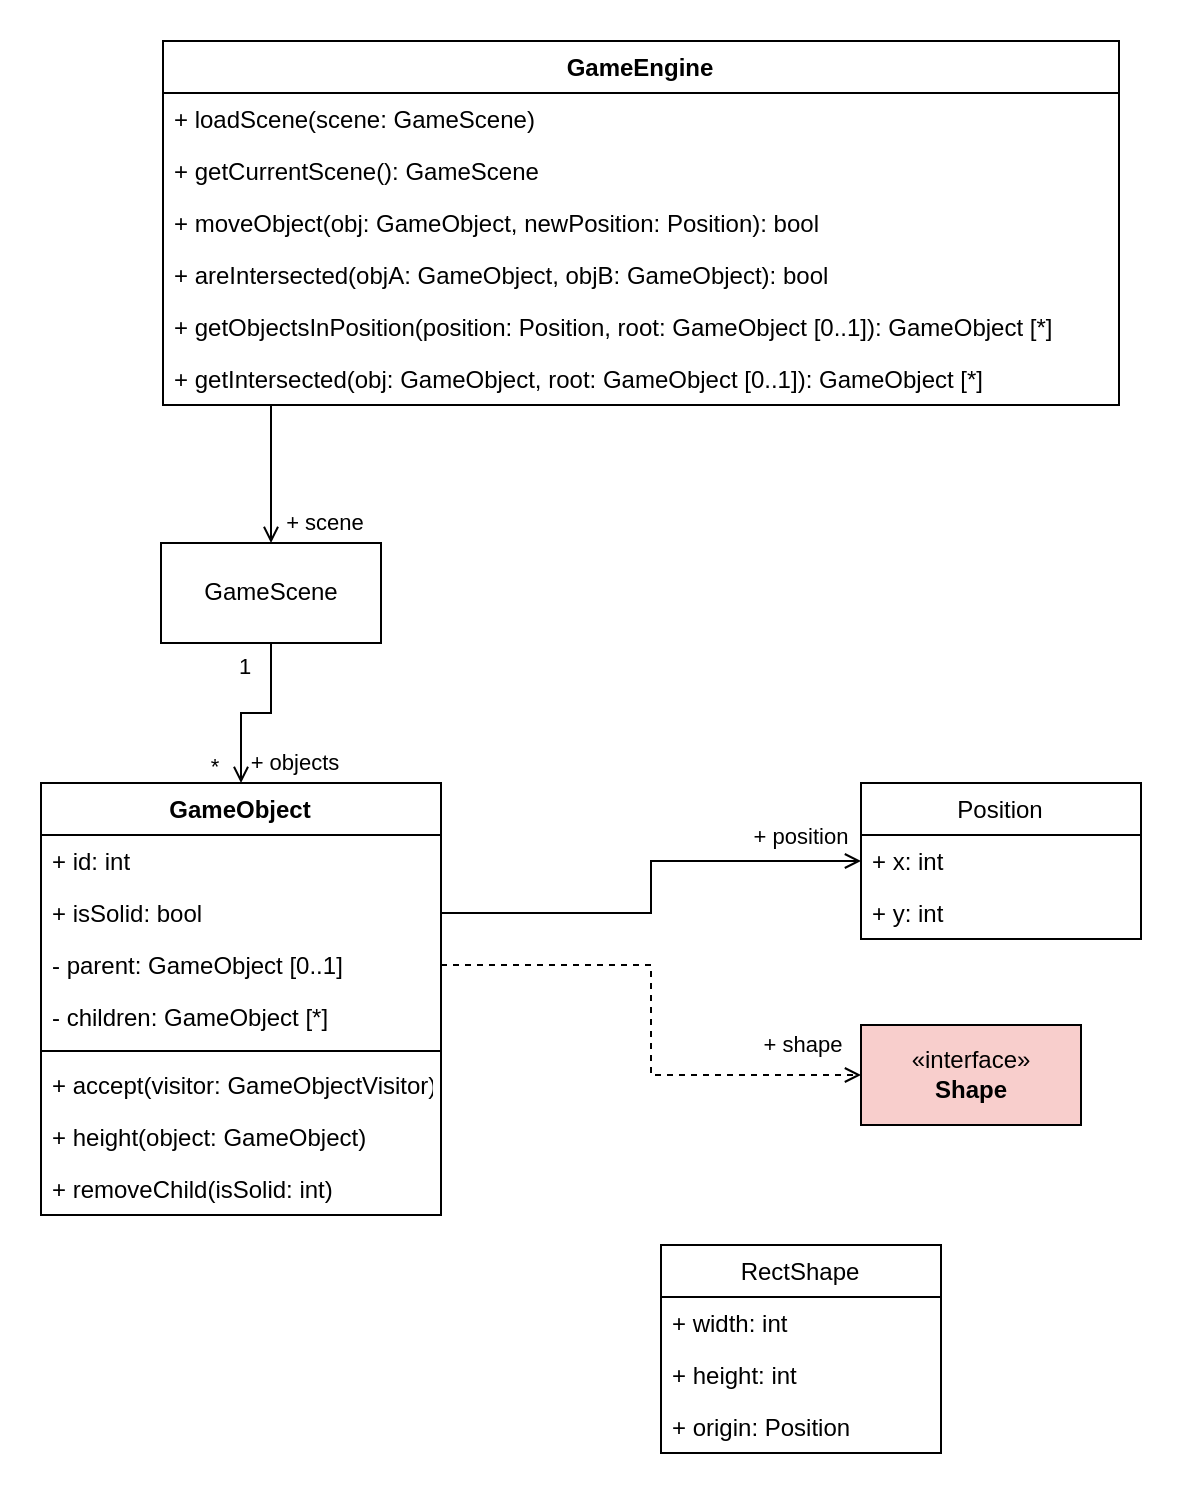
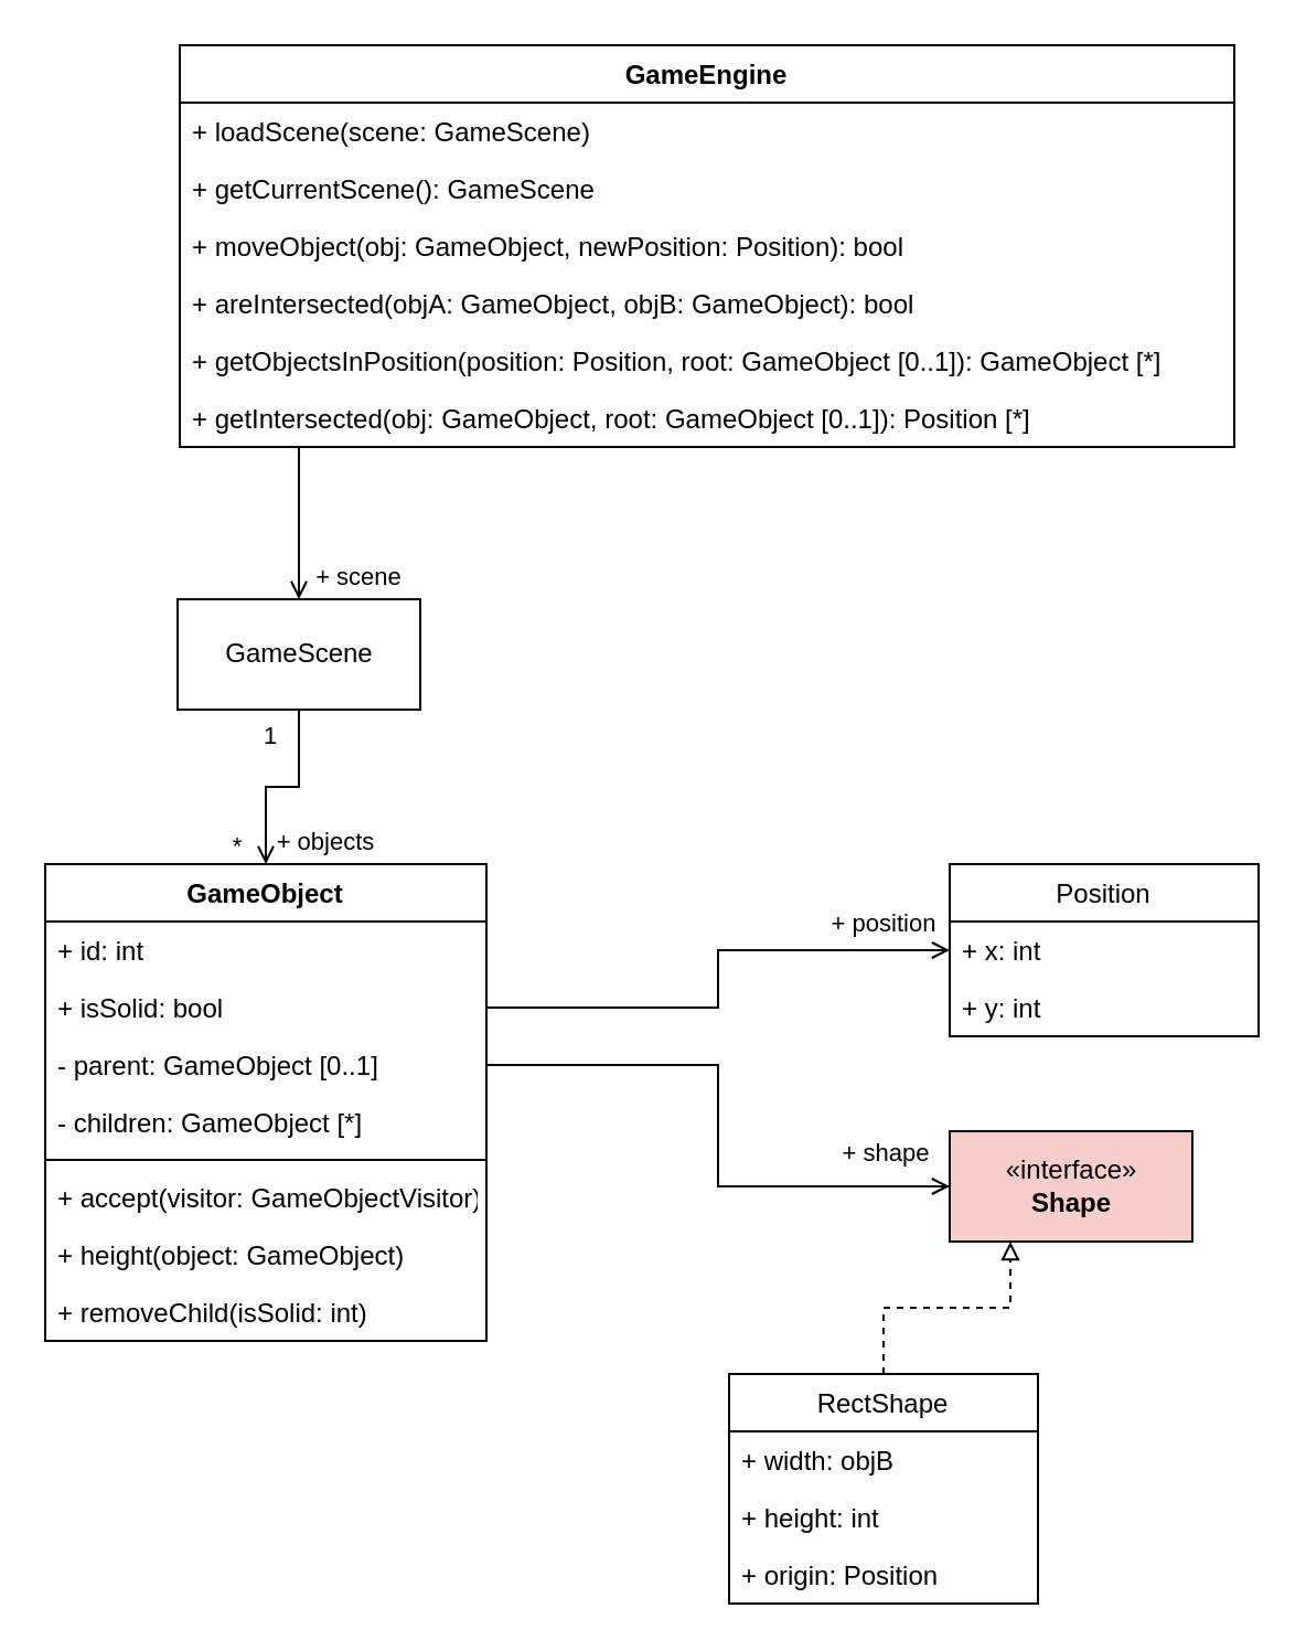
- <mxCell id="32" value="+ getIntersected(obj: GameObject, root: GameObject [0..1]): GameObject [*]" style="text;strokeColor=none;fillColor=none;align=left;verticalAlign=top;spacingLeft=4;spacingRight=4;overflow=hidden;rotatable=0;points=[[0,0.5],[1,0.5]];portConstraint=eastwest;" vertex="1" parent="26"><mxGeometry y="156" width="478" height="26" as="geometry" /></mxCell>
+ <mxCell id="32" value="+ getIntersected(obj: GameObject, root: GameObject [0..1]): Position [*]" style="text;strokeColor=none;fillColor=none;align=left;verticalAlign=top;spacingLeft=4;spacingRight=4;overflow=hidden;rotatable=0;points=[[0,0.5],[1,0.5]];portConstraint=eastwest;" vertex="1" parent="26"><mxGeometry y="156" width="478" height="26" as="geometry" /></mxCell>
- <mxCell id="17" style="edgeStyle=orthogonalEdgeStyle;rounded=0;orthogonalLoop=1;jettySize=auto;html=1;entryX=0;entryY=0.5;entryDx=0;entryDy=0;startArrow=none;startFill=0;endArrow=open;endFill=0;dashed=1;" edge="1" parent="1" source="10" target="16"><mxGeometry relative="1" as="geometry" /></mxCell>
+ <mxCell id="17" style="edgeStyle=orthogonalEdgeStyle;rounded=0;orthogonalLoop=1;jettySize=auto;html=1;entryX=0;entryY=0.5;entryDx=0;entryDy=0;startArrow=none;startFill=0;endArrow=open;endFill=0;" edge="1" parent="1" source="10" target="16"><mxGeometry relative="1" as="geometry" /></mxCell>
+ <mxCell id="19" style="edgeStyle=orthogonalEdgeStyle;rounded=0;orthogonalLoop=1;jettySize=auto;html=1;entryX=0.25;entryY=1;entryDx=0;entryDy=0;dashed=1;startArrow=none;startFill=0;endArrow=block;endFill=0;" edge="1" parent="1" source="20" target="16"><mxGeometry relative="1" as="geometry" /></mxCell>
- <mxCell id="21" value="+ width: int" style="text;strokeColor=none;fillColor=none;align=left;verticalAlign=top;spacingLeft=4;spacingRight=4;overflow=hidden;rotatable=0;points=[[0,0.5],[1,0.5]];portConstraint=eastwest;" vertex="1" parent="20"><mxGeometry y="26" width="140" height="26" as="geometry" /></mxCell>
+ <mxCell id="21" value="+ width: objB" style="text;strokeColor=none;fillColor=none;align=left;verticalAlign=top;spacingLeft=4;spacingRight=4;overflow=hidden;rotatable=0;points=[[0,0.5],[1,0.5]];portConstraint=eastwest;" vertex="1" parent="20"><mxGeometry y="26" width="140" height="26" as="geometry" /></mxCell>
